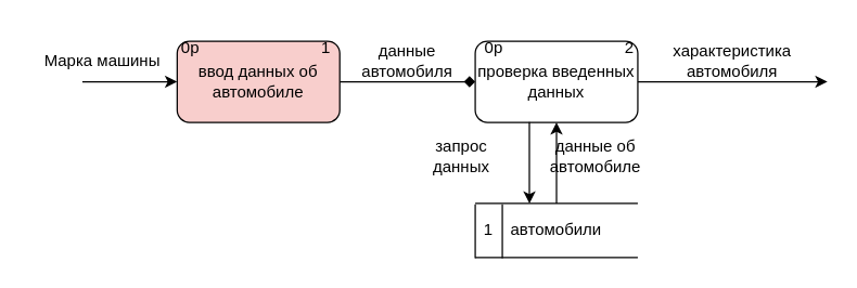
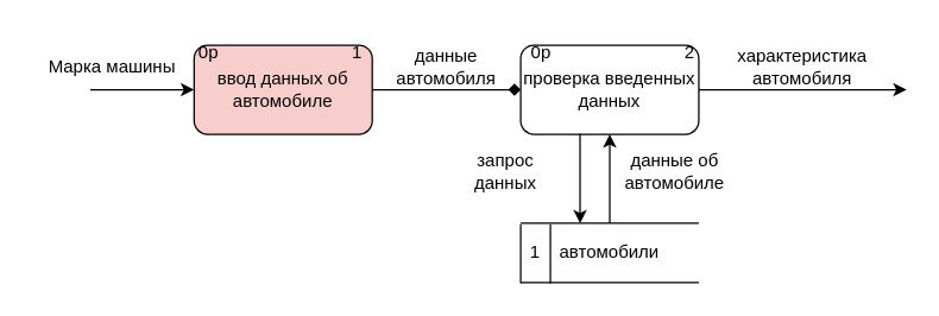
- <mxCell id="15" value="данные об автомобиле" style="text;html=1;strokeColor=none;fillColor=none;align=center;verticalAlign=middle;whiteSpace=wrap;rounded=0;" parent="1" vertex="1"><mxGeometry x="399" y="100" width="80" height="30" as="geometry" /></mxCell>
+ <mxCell id="15" value="данные об автомобиле" style="text;html=1;strokeColor=none;fillColor=none;align=center;verticalAlign=middle;whiteSpace=wrap;rounded=0;" parent="1" vertex="1"><mxGeometry x="414" y="100" width="80" height="30" as="geometry" /></mxCell>
